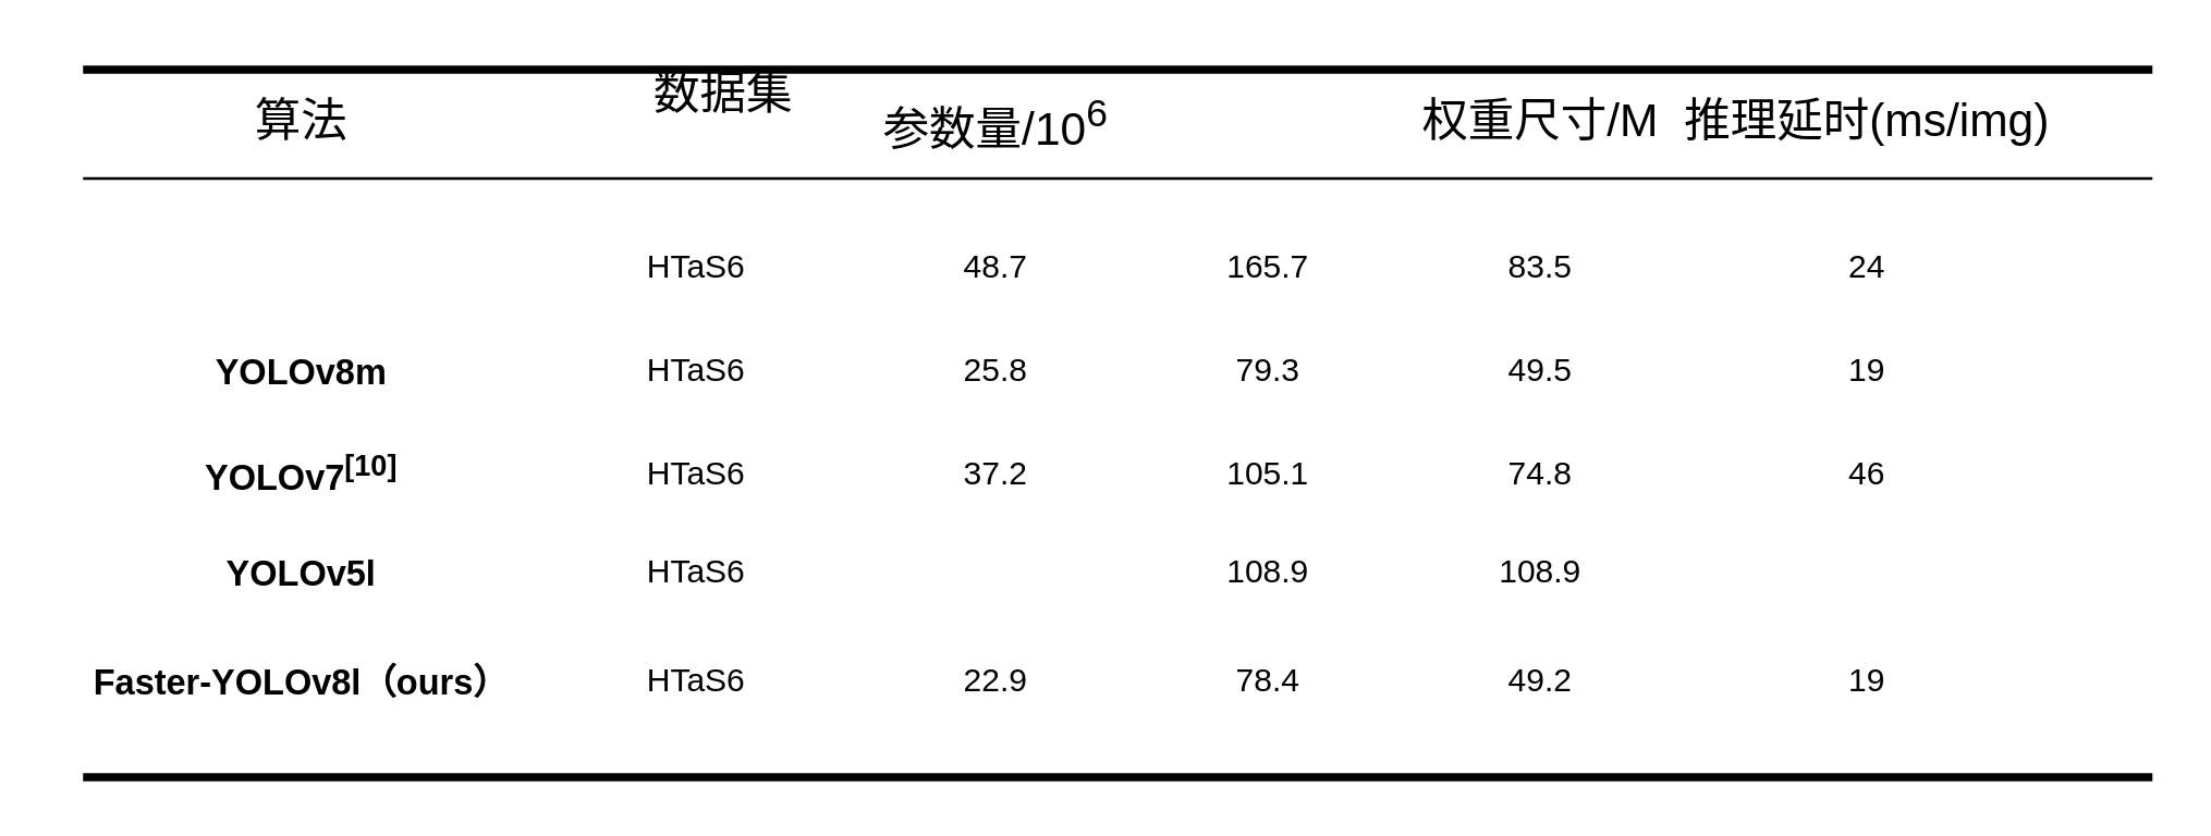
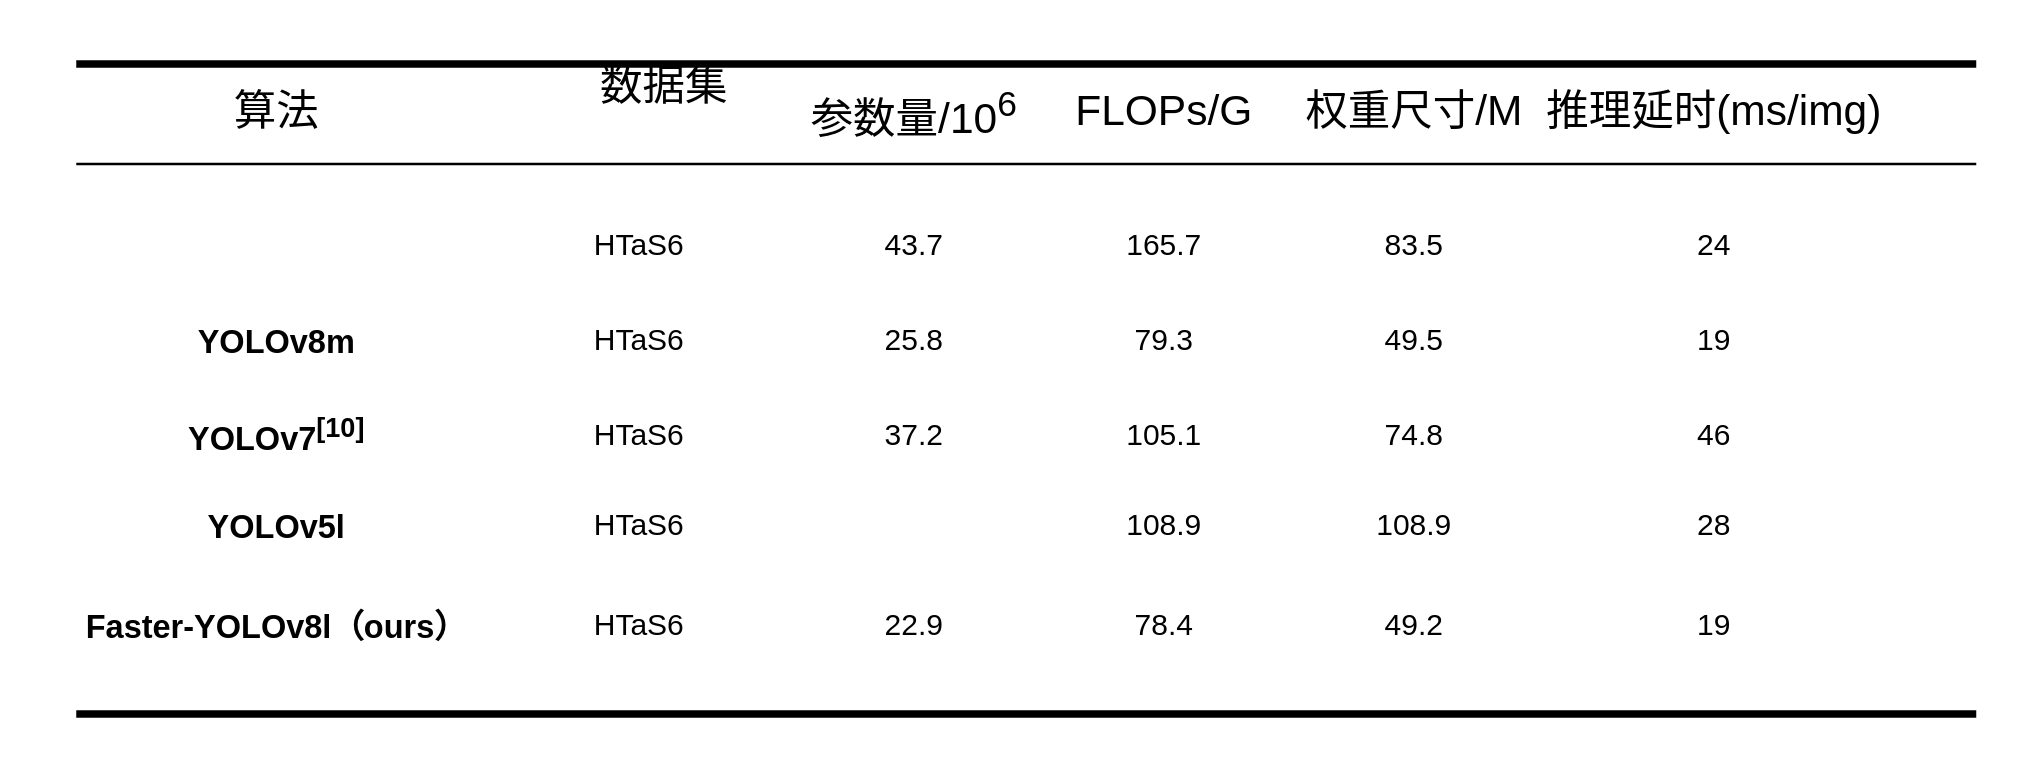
+ <mxCell id="10" value="&lt;font style=&quot;font-size: 17px;&quot;&gt;FLOPs/G&lt;/font&gt;" style="text;html=1;align=center;verticalAlign=middle;resizable=0;points=[];autosize=1;strokeColor=none;fillColor=none;" parent="1" vertex="1"><mxGeometry x="420" y="30" width="90" height="30" as="geometry" /></mxCell>
- <mxCell id="13" value="48.7" style="text;html=1;align=center;verticalAlign=middle;resizable=0;points=[];autosize=1;strokeColor=none;fillColor=none;" parent="1" vertex="1"><mxGeometry x="340" y="83" width="50" height="30" as="geometry" /></mxCell>
+ <mxCell id="13" value="43.7" style="text;html=1;align=center;verticalAlign=middle;resizable=0;points=[];autosize=1;strokeColor=none;fillColor=none;" parent="1" vertex="1"><mxGeometry x="340" y="83" width="50" height="30" as="geometry" /></mxCell>
+ <mxCell id="38" value="28" style="text;html=1;align=center;verticalAlign=middle;resizable=0;points=[];autosize=1;strokeColor=none;fillColor=none;" parent="1" vertex="1"><mxGeometry x="665" y="195" width="40" height="30" as="geometry" /></mxCell>
